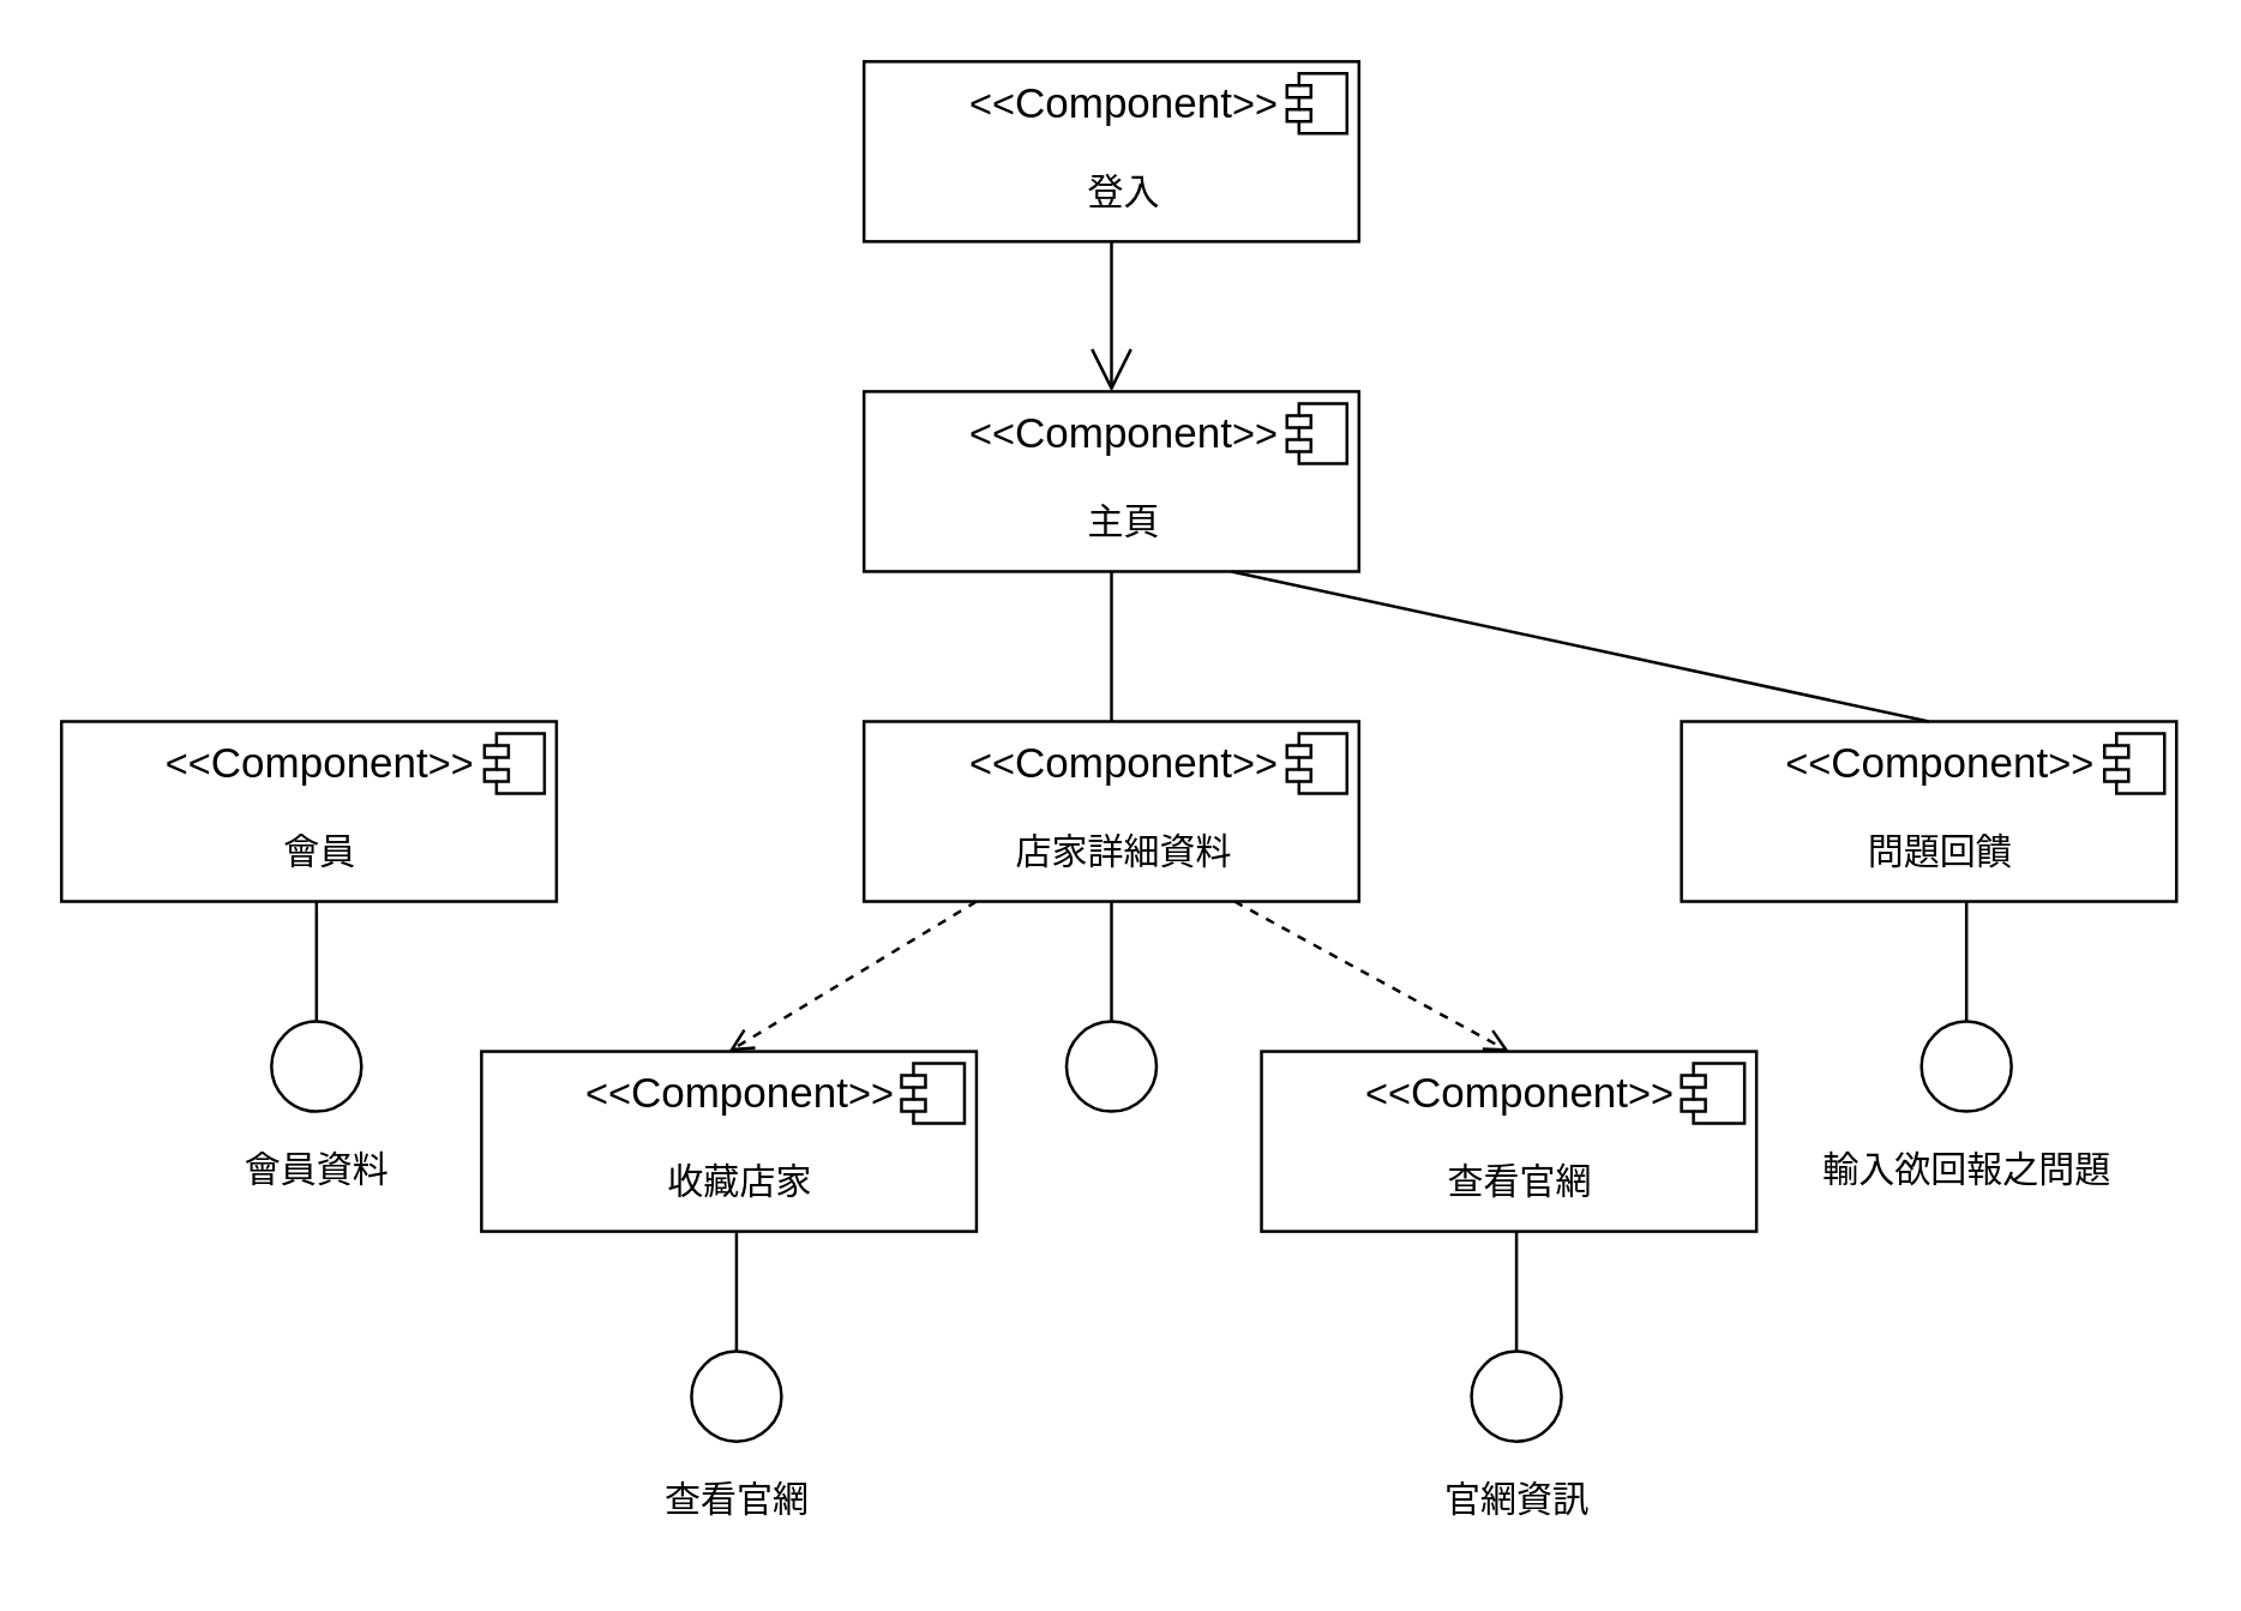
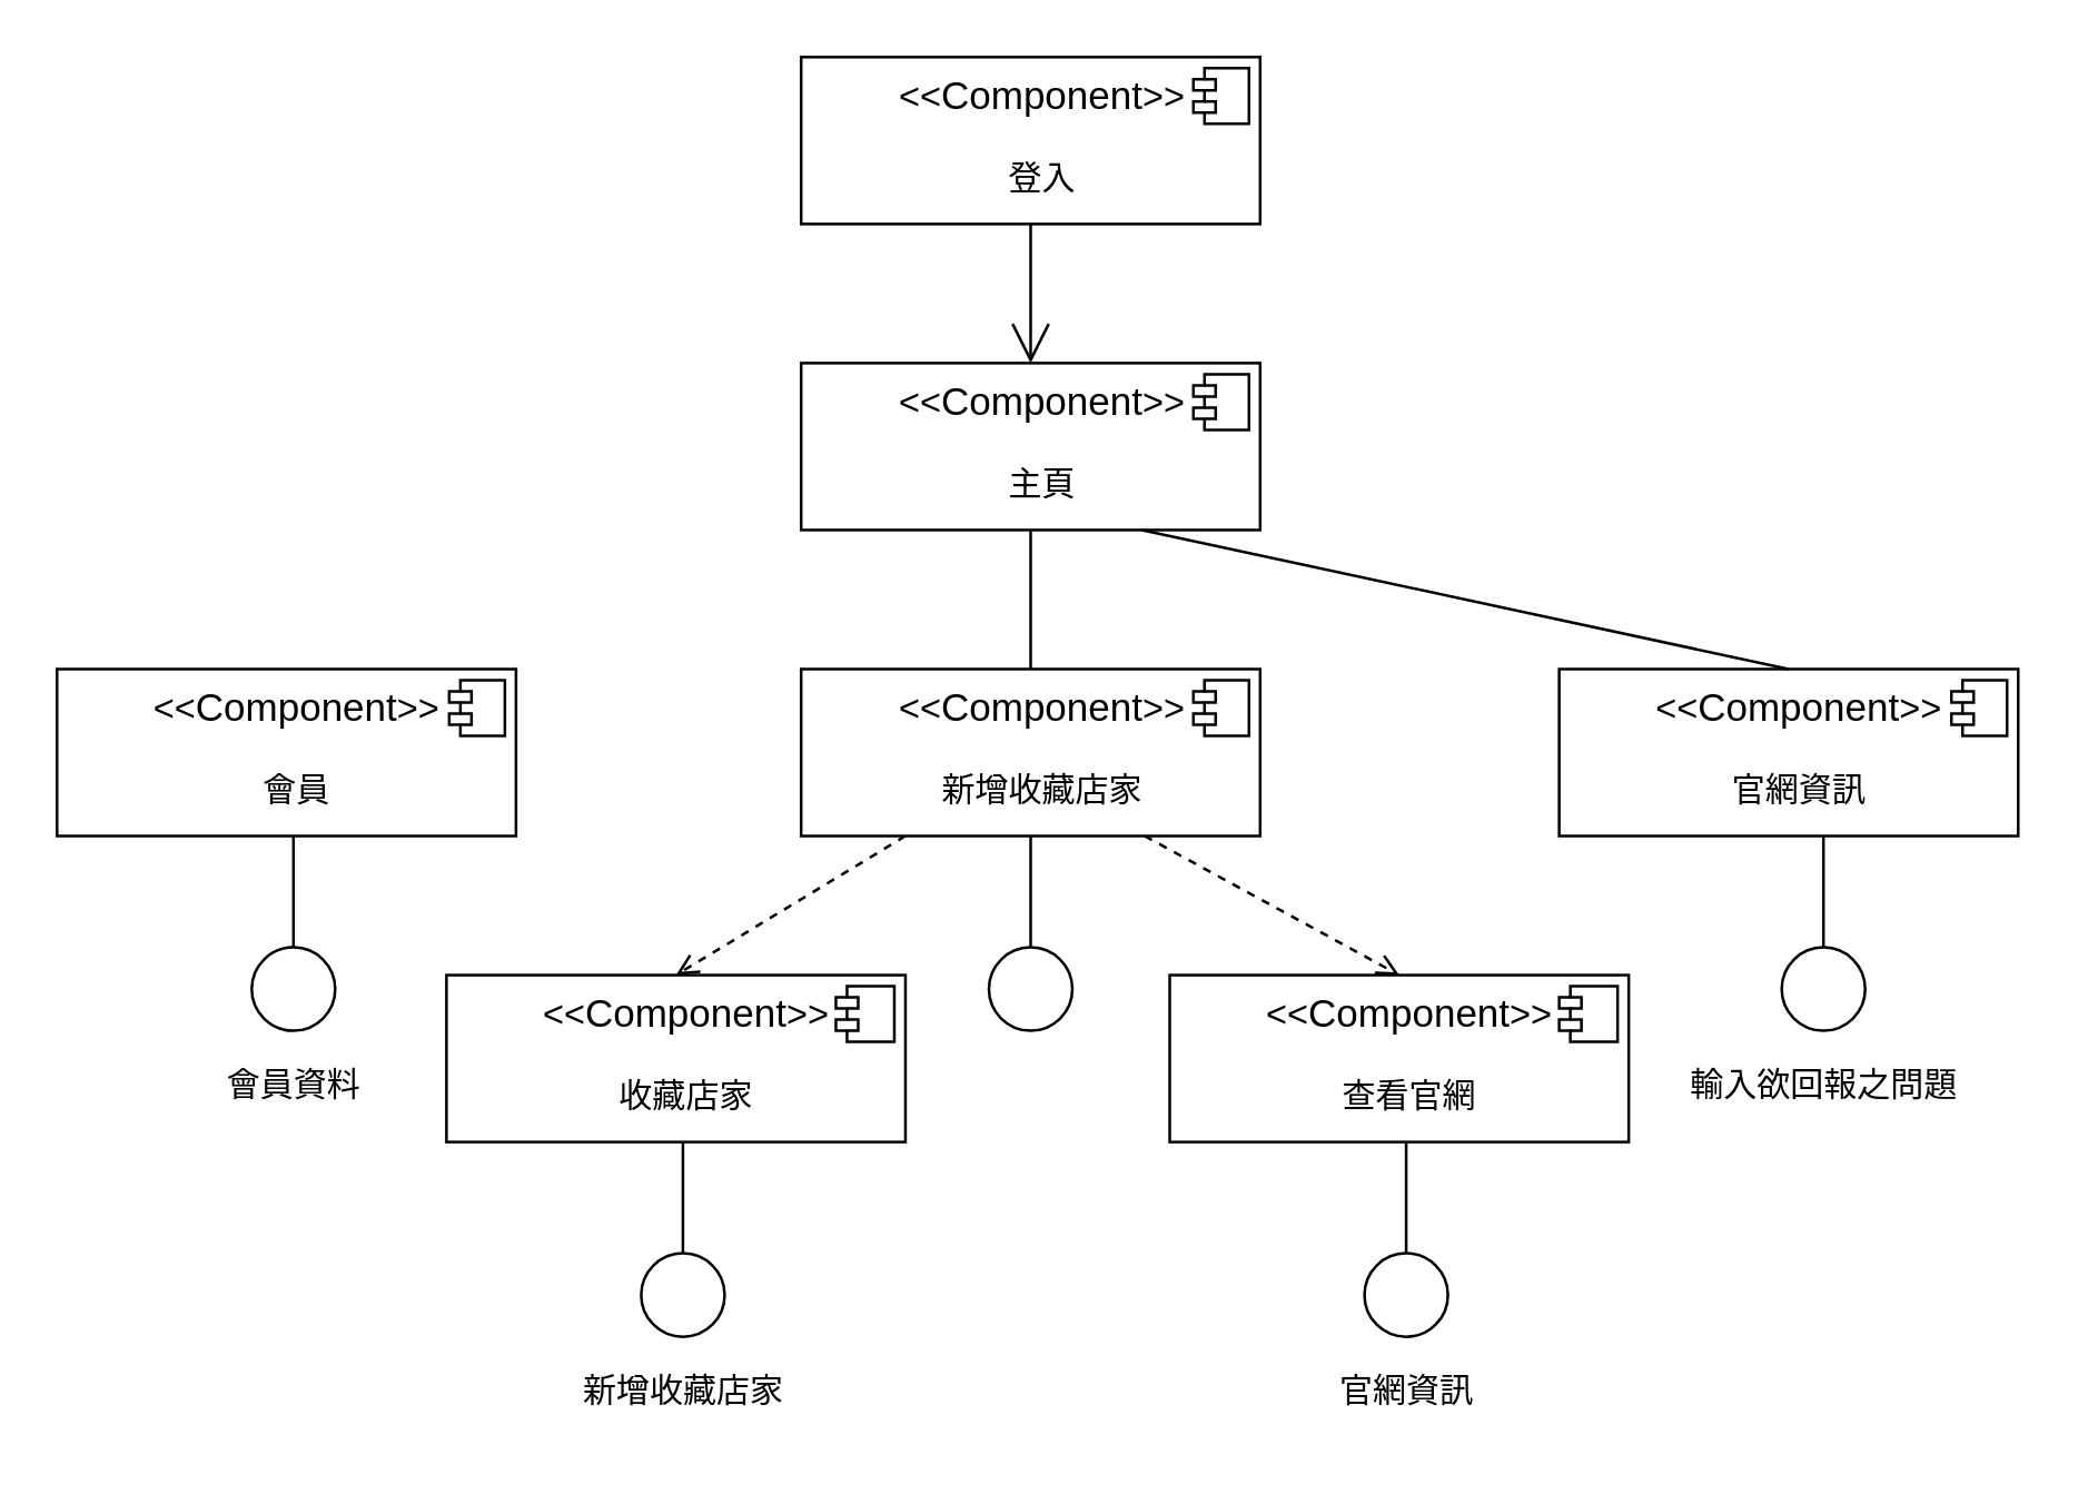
- <mxCell id="6" value="&lt;p style=&quot;margin:0px;margin-top:6px;text-align:center;&quot;&gt;&lt;/p&gt;&lt;p style=&quot;text-align: center; margin: 0px 0px 0px 8px;&quot;&gt;&lt;span style=&quot;font-size: 13px;&quot;&gt;&amp;lt;&amp;lt;&lt;/span&gt;&lt;font style=&quot;font-size: 14px;&quot;&gt;Component&lt;/font&gt;&lt;span style=&quot;font-size: 13px;&quot;&gt;&amp;gt;&amp;gt;&lt;/span&gt;&lt;br&gt;&lt;/p&gt;&lt;p style=&quot;text-align: center; margin: 0px 0px 0px 8px;&quot;&gt;&amp;nbsp;&lt;br&gt;&lt;/p&gt;&lt;p style=&quot;text-align: center; margin: 0px 0px 0px 8px;&quot;&gt;店家詳細資料&lt;/p&gt;" style="align=left;overflow=fill;html=1;dropTarget=0;whiteSpace=wrap;" parent="1" vertex="1"><mxGeometry x="287.5" y="240" width="165" height="60" as="geometry" /></mxCell>
+ <mxCell id="6" value="&lt;p style=&quot;margin:0px;margin-top:6px;text-align:center;&quot;&gt;&lt;/p&gt;&lt;p style=&quot;text-align: center; margin: 0px 0px 0px 8px;&quot;&gt;&lt;span style=&quot;font-size: 13px;&quot;&gt;&amp;lt;&amp;lt;&lt;/span&gt;&lt;font style=&quot;font-size: 14px;&quot;&gt;Component&lt;/font&gt;&lt;span style=&quot;font-size: 13px;&quot;&gt;&amp;gt;&amp;gt;&lt;/span&gt;&lt;br&gt;&lt;/p&gt;&lt;p style=&quot;text-align: center; margin: 0px 0px 0px 8px;&quot;&gt;&amp;nbsp;&lt;br&gt;&lt;/p&gt;&lt;p style=&quot;text-align: center; margin: 0px 0px 0px 8px;&quot;&gt;新增收藏店家&lt;/p&gt;" style="align=left;overflow=fill;html=1;dropTarget=0;whiteSpace=wrap;" parent="1" vertex="1"><mxGeometry x="287.5" y="240" width="165" height="60" as="geometry" /></mxCell>
- <mxCell id="8" value="&lt;p style=&quot;margin:0px;margin-top:6px;text-align:center;&quot;&gt;&lt;/p&gt;&lt;p style=&quot;text-align: center; margin: 0px 0px 0px 8px;&quot;&gt;&lt;span style=&quot;font-size: 13px;&quot;&gt;&amp;lt;&amp;lt;&lt;/span&gt;&lt;font style=&quot;font-size: 14px;&quot;&gt;Component&lt;/font&gt;&lt;span style=&quot;font-size: 13px;&quot;&gt;&amp;gt;&amp;gt;&lt;/span&gt;&lt;br&gt;&lt;/p&gt;&lt;p style=&quot;text-align: center; margin: 0px 0px 0px 8px;&quot;&gt;&amp;nbsp;&lt;br&gt;&lt;/p&gt;&lt;p style=&quot;text-align: center; margin: 0px 0px 0px 8px;&quot;&gt;問題回饋&lt;/p&gt;" style="align=left;overflow=fill;html=1;dropTarget=0;whiteSpace=wrap;" parent="1" vertex="1"><mxGeometry x="560" y="240" width="165" height="60" as="geometry" /></mxCell>
+ <mxCell id="8" value="&lt;p style=&quot;margin:0px;margin-top:6px;text-align:center;&quot;&gt;&lt;/p&gt;&lt;p style=&quot;text-align: center; margin: 0px 0px 0px 8px;&quot;&gt;&lt;span style=&quot;font-size: 13px;&quot;&gt;&amp;lt;&amp;lt;&lt;/span&gt;&lt;font style=&quot;font-size: 14px;&quot;&gt;Component&lt;/font&gt;&lt;span style=&quot;font-size: 13px;&quot;&gt;&amp;gt;&amp;gt;&lt;/span&gt;&lt;br&gt;&lt;/p&gt;&lt;p style=&quot;text-align: center; margin: 0px 0px 0px 8px;&quot;&gt;&amp;nbsp;&lt;br&gt;&lt;/p&gt;&lt;p style=&quot;text-align: center; margin: 0px 0px 0px 8px;&quot;&gt;官網資訊&lt;/p&gt;" style="align=left;overflow=fill;html=1;dropTarget=0;whiteSpace=wrap;" parent="1" vertex="1"><mxGeometry x="560" y="240" width="165" height="60" as="geometry" /></mxCell>
- <mxCell id="31" value="查看官網" style="text;html=1;align=center;verticalAlign=middle;resizable=0;points=[];autosize=1;strokeColor=none;fillColor=none;" parent="28" vertex="1"><mxGeometry x="-25" y="75" width="100" height="30" as="geometry" /></mxCell>
+ <mxCell id="31" value="新增收藏店家" style="text;html=1;align=center;verticalAlign=middle;resizable=0;points=[];autosize=1;strokeColor=none;fillColor=none;" parent="28" vertex="1"><mxGeometry x="-25" y="75" width="100" height="30" as="geometry" /></mxCell>
